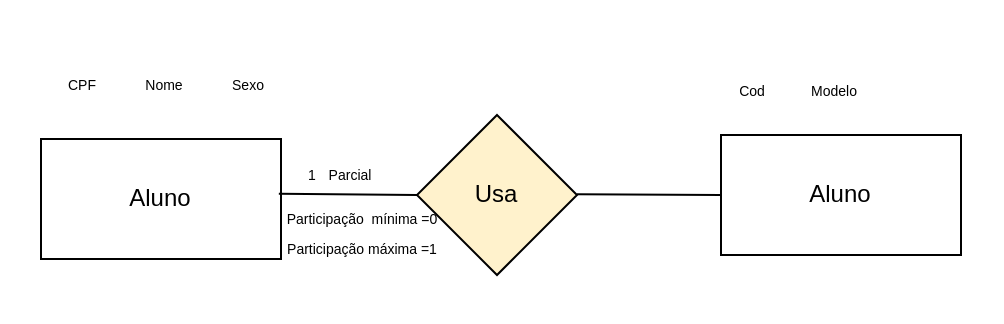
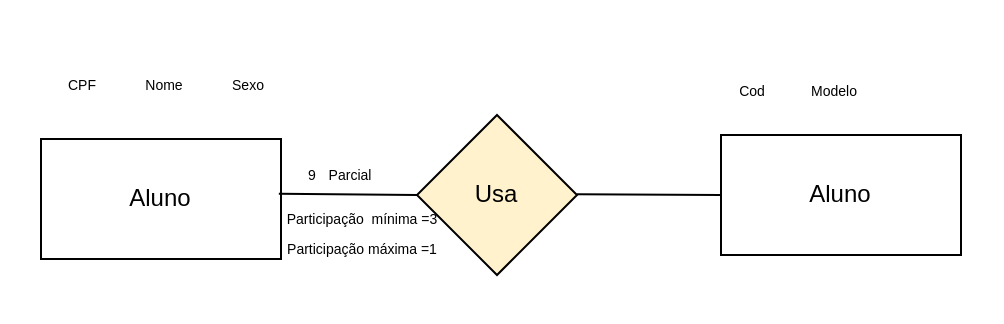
- <mxCell id="11" value="&lt;span style=&quot;font-size: 7px;&quot;&gt;1&lt;/span&gt;" style="text;html=1;strokeColor=none;fillColor=none;align=center;verticalAlign=middle;whiteSpace=wrap;rounded=0;" vertex="1" parent="1"><mxGeometry x="135" y="65" width="42" height="42" as="geometry" /></mxCell>
+ <mxCell id="11" value="&lt;span style=&quot;font-size: 7px;&quot;&gt;9&lt;/span&gt;" style="text;html=1;strokeColor=none;fillColor=none;align=center;verticalAlign=middle;whiteSpace=wrap;rounded=0;" vertex="1" parent="1"><mxGeometry x="135" y="65" width="42" height="42" as="geometry" /></mxCell>
- <mxCell id="13" value="&lt;span style=&quot;font-size: 7px;&quot;&gt;Participação&amp;nbsp; mínima&amp;nbsp;=0&lt;/span&gt;&lt;br&gt;&lt;span style=&quot;font-size: 7px;&quot;&gt;Participação máxima&amp;nbsp;=1&lt;/span&gt;" style="text;html=1;strokeColor=none;fillColor=none;align=center;verticalAlign=middle;whiteSpace=wrap;rounded=0;" vertex="1" parent="1"><mxGeometry x="132" y="89" width="98" height="51" as="geometry" /></mxCell>
+ <mxCell id="13" value="&lt;span style=&quot;font-size: 7px;&quot;&gt;Participação&amp;nbsp; mínima&amp;nbsp;=3&lt;/span&gt;&lt;br&gt;&lt;span style=&quot;font-size: 7px;&quot;&gt;Participação máxima&amp;nbsp;=1&lt;/span&gt;" style="text;html=1;strokeColor=none;fillColor=none;align=center;verticalAlign=middle;whiteSpace=wrap;rounded=0;" vertex="1" parent="1"><mxGeometry x="132" y="89" width="98" height="51" as="geometry" /></mxCell>
